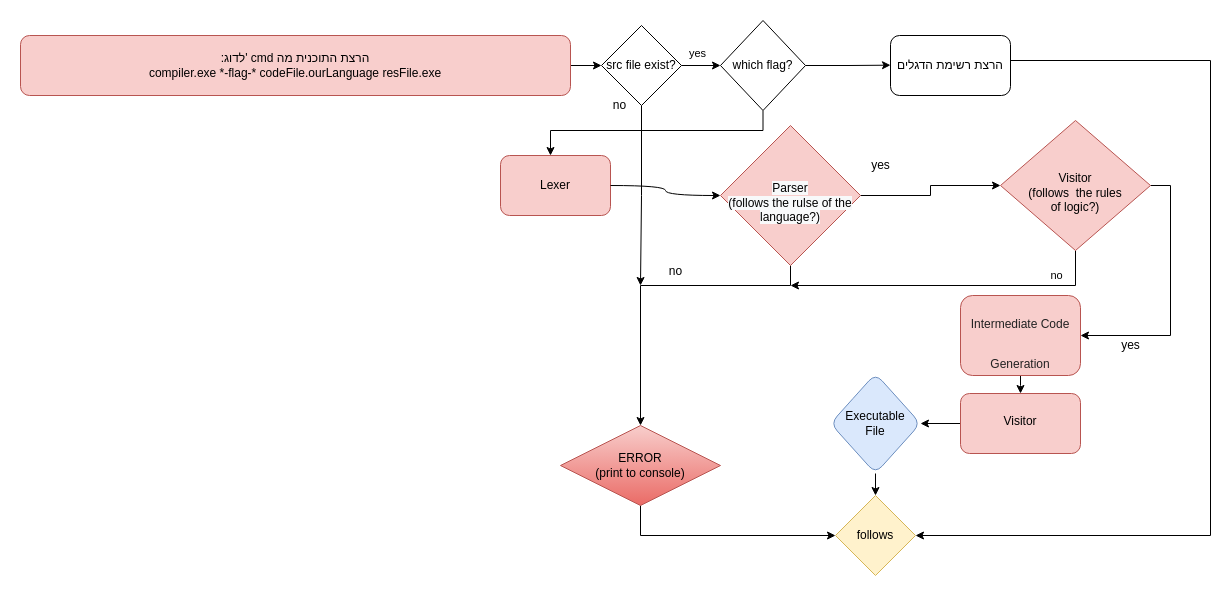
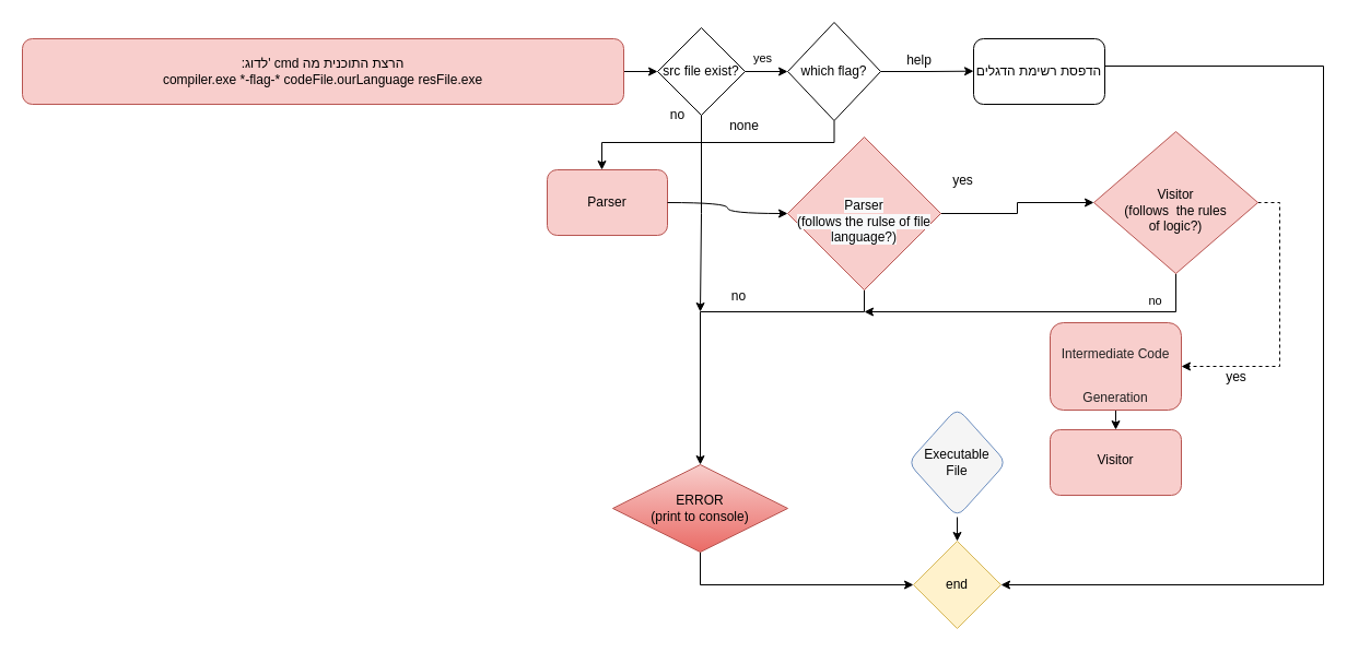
+ <mxCell id="14" value="help" style="text;html=1;align=center;verticalAlign=middle;resizable=0;points=[];autosize=1;strokeColor=none;fillColor=none;" vertex="1" parent="1"><mxGeometry x="820" y="45" width="40" height="20" as="geometry" /></mxCell>
- <mxCell id="16" value="הרצת רשימת הדגלים" style="rounded=1;whiteSpace=wrap;html=1;" vertex="1" parent="1"><mxGeometry x="890" width="120" height="60" as="geometry" y="35" /></mxCell>
+ <mxCell id="16" value="הדפסת רשימת הדגלים" style="rounded=1;whiteSpace=wrap;html=1;" vertex="1" parent="1"><mxGeometry x="890" width="120" height="60" as="geometry" y="35" /></mxCell>
+ <mxCell id="13" value="none" style="text;html=1;align=center;verticalAlign=middle;resizable=0;points=[];autosize=1;strokeColor=none;fillColor=none;" vertex="1" parent="1"><mxGeometry x="660" y="105" width="40" height="20" as="geometry" /></mxCell>
- <mxCell id="2" value="Lexer" style="rounded=1;whiteSpace=wrap;html=1;fillColor=#f8cecc;strokeColor=#b85450;" vertex="1" parent="1"><mxGeometry x="500" y="155" width="110" height="60" as="geometry" /></mxCell>
+ <mxCell id="2" value="Parser" style="rounded=1;whiteSpace=wrap;html=1;fillColor=#f8cecc;strokeColor=#b85450;" vertex="1" parent="1"><mxGeometry x="500" y="155" width="110" height="60" as="geometry" /></mxCell>
- <mxCell id="25" value="&lt;span style=&quot;color: rgb(0 , 0 , 0) ; font-family: &amp;#34;helvetica&amp;#34; ; font-size: 12px ; font-style: normal ; font-weight: 400 ; letter-spacing: normal ; text-align: center ; text-indent: 0px ; text-transform: none ; word-spacing: 0px ; background-color: rgb(248 , 249 , 250) ; display: inline ; float: none&quot;&gt;&lt;br&gt;Parser&lt;/span&gt;&lt;br style=&quot;color: rgb(0 , 0 , 0) ; font-family: &amp;#34;helvetica&amp;#34; ; font-size: 12px ; font-style: normal ; font-weight: 400 ; letter-spacing: normal ; text-align: center ; text-indent: 0px ; text-transform: none ; word-spacing: 0px ; background-color: rgb(248 , 249 , 250)&quot;&gt;&lt;span style=&quot;color: rgb(0 , 0 , 0) ; font-family: &amp;#34;helvetica&amp;#34; ; font-size: 12px ; font-style: normal ; font-weight: 400 ; letter-spacing: normal ; text-align: center ; text-indent: 0px ; text-transform: none ; word-spacing: 0px ; background-color: rgb(248 , 249 , 250) ; display: inline ; float: none&quot;&gt;(follows the rulse of the language?)&lt;/span&gt;&lt;br&gt;" style="rhombus;whiteSpace=wrap;html=1;fillColor=#f8cecc;strokeColor=#b85450;" vertex="1" parent="1"><mxGeometry x="720" y="125" width="140" height="140" as="geometry" /></mxCell>
+ <mxCell id="25" value="&lt;span style=&quot;color: rgb(0 , 0 , 0) ; font-family: &amp;#34;helvetica&amp;#34; ; font-size: 12px ; font-style: normal ; font-weight: 400 ; letter-spacing: normal ; text-align: center ; text-indent: 0px ; text-transform: none ; word-spacing: 0px ; background-color: rgb(248 , 249 , 250) ; display: inline ; float: none&quot;&gt;&lt;br&gt;Parser&lt;/span&gt;&lt;br style=&quot;color: rgb(0 , 0 , 0) ; font-family: &amp;#34;helvetica&amp;#34; ; font-size: 12px ; font-style: normal ; font-weight: 400 ; letter-spacing: normal ; text-align: center ; text-indent: 0px ; text-transform: none ; word-spacing: 0px ; background-color: rgb(248 , 249 , 250)&quot;&gt;&lt;span style=&quot;color: rgb(0 , 0 , 0) ; font-family: &amp;#34;helvetica&amp;#34; ; font-size: 12px ; font-style: normal ; font-weight: 400 ; letter-spacing: normal ; text-align: center ; text-indent: 0px ; text-transform: none ; word-spacing: 0px ; background-color: rgb(248 , 249 , 250) ; display: inline ; float: none&quot;&gt;(follows the rulse of file language?)&lt;/span&gt;&lt;br&gt;" style="rhombus;whiteSpace=wrap;html=1;fillColor=#f8cecc;strokeColor=#b85450;" vertex="1" parent="1"><mxGeometry x="720" y="125" width="140" height="140" as="geometry" /></mxCell>
- <mxCell id="29" style="edgeStyle=orthogonalEdgeStyle;rounded=0;orthogonalLoop=1;jettySize=auto;html=1;exitX=1;exitY=0.5;exitDx=0;exitDy=0;entryX=1;entryY=0.5;entryDx=0;entryDy=0;" edge="1" parent="1" source="30" target="5"><mxGeometry relative="1" as="geometry" /></mxCell>
+ <mxCell id="29" style="edgeStyle=orthogonalEdgeStyle;rounded=0;orthogonalLoop=1;jettySize=auto;html=1;exitX=1;exitY=0.5;exitDx=0;exitDy=0;entryX=1;entryY=0.5;entryDx=0;entryDy=0;dashed=1;" edge="1" parent="1" source="30" target="5"><mxGeometry relative="1" as="geometry" /></mxCell>
- <mxCell id="7" value="Executable&lt;br&gt;File" style="rhombus;whiteSpace=wrap;html=1;rounded=1;shadow=0;glass=0;sketch=0;fillColor=#dae8fc;strokeColor=#6c8ebf;" vertex="1" parent="1"><mxGeometry x="830" y="373" width="90" height="100" as="geometry" /></mxCell>
+ <mxCell id="7" value="Executable&lt;br&gt;File" style="rhombus;whiteSpace=wrap;html=1;rounded=1;shadow=0;glass=0;sketch=0;fillColor=#f5f5f5;strokeColor=#6c8ebf;" vertex="1" parent="1"><mxGeometry x="830" y="373" width="90" height="100" as="geometry" /></mxCell>
- <mxCell id="18" style="edgeStyle=orthogonalEdgeStyle;rounded=0;orthogonalLoop=1;jettySize=auto;html=1;exitX=0;exitY=0.5;exitDx=0;exitDy=0;entryX=1;entryY=0.5;entryDx=0;entryDy=0;" edge="1" parent="1" source="19" target="7"><mxGeometry relative="1" as="geometry" /></mxCell>
- <mxCell id="17" value="follows" style="rhombus;whiteSpace=wrap;html=1;fillColor=#fff2cc;strokeColor=#d6b656;" vertex="1" parent="1"><mxGeometry x="835" y="495" width="80" height="80" as="geometry" /></mxCell>
+ <mxCell id="17" value="end" style="rhombus;whiteSpace=wrap;html=1;fillColor=#fff2cc;strokeColor=#d6b656;" vertex="1" parent="1"><mxGeometry x="835" y="495" width="80" height="80" as="geometry" /></mxCell>
